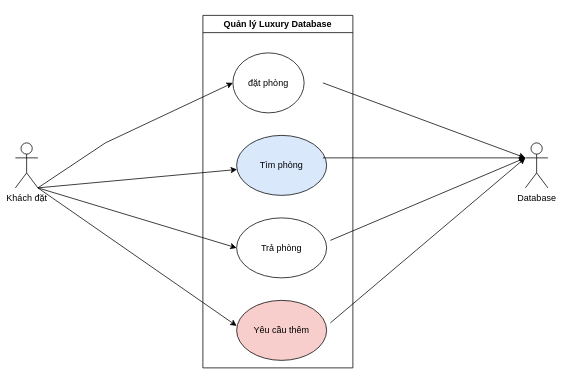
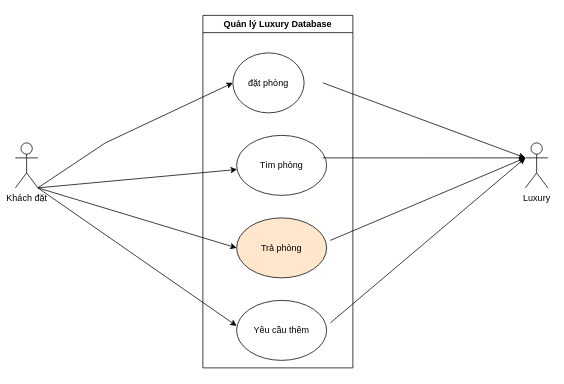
- <mxCell id="5" value="Tìm phòng" style="ellipse;whiteSpace=wrap;html=1;fillColor=#dae8fc;" parent="3" vertex="1"><mxGeometry x="45" y="160" width="120" height="80" as="geometry" /></mxCell>
+ <mxCell id="5" value="Tìm phòng" style="ellipse;whiteSpace=wrap;html=1;" parent="3" vertex="1"><mxGeometry x="45" y="160" width="120" height="80" as="geometry" /></mxCell>
- <mxCell id="9" value="Database" style="shape=umlActor;verticalLabelPosition=bottom;verticalAlign=top;html=1;outlineConnect=0;" parent="1" vertex="1"><mxGeometry x="700" y="190" width="30" height="60" as="geometry" /></mxCell>
+ <mxCell id="9" value="Luxury" style="shape=umlActor;verticalLabelPosition=bottom;verticalAlign=top;html=1;outlineConnect=0;" parent="1" vertex="1"><mxGeometry x="700" y="190" width="30" height="60" as="geometry" /></mxCell>
- <mxCell id="6" value="Trả phòng" style="ellipse;whiteSpace=wrap;html=1;" parent="3" vertex="1"><mxGeometry x="45" y="270" width="120" height="80" as="geometry" /></mxCell>
+ <mxCell id="6" value="Trả phòng" style="ellipse;whiteSpace=wrap;html=1;fillColor=#ffe6cc;" parent="3" vertex="1"><mxGeometry x="45" y="270" width="120" height="80" as="geometry" /></mxCell>
- <mxCell id="7" value="Yêu cầu thêm" style="ellipse;whiteSpace=wrap;html=1;fillColor=#f8cecc;" parent="3" vertex="1"><mxGeometry x="45" y="380" width="120" height="80" as="geometry" /></mxCell>
+ <mxCell id="7" value="Yêu cầu thêm" style="ellipse;whiteSpace=wrap;html=1;" parent="3" vertex="1"><mxGeometry x="45" y="380" width="120" height="80" as="geometry" /></mxCell>
